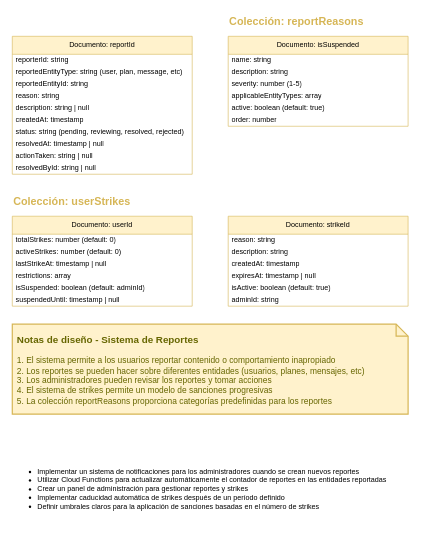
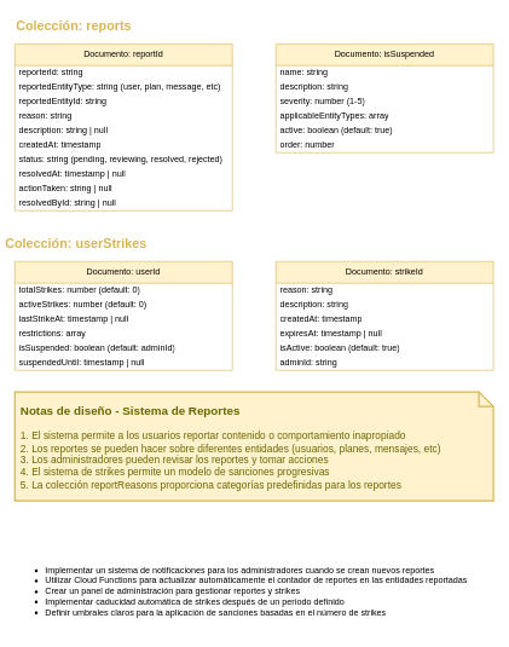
+ <mxCell id="2" value="&lt;h2&gt;Colección: reports&lt;/h2&gt;" style="text;html=1;strokeColor=none;fillColor=none;align=left;verticalAlign=middle;whiteSpace=wrap;rounded=0;fontColor=#D6B656;" vertex="1" parent="1"><mxGeometry x="20" y="20" width="250" height="30" as="geometry" /></mxCell>
- <mxCell id="14" value="&lt;h2&gt;Colección: reportReasons&lt;/h2&gt;" style="text;html=1;strokeColor=none;fillColor=none;align=left;verticalAlign=middle;whiteSpace=wrap;rounded=0;fontColor=#D6B656;" vertex="1" parent="1"><mxGeometry x="380" y="20" width="250" height="30" as="geometry" /></mxCell>
- <mxCell id="22" value="&lt;h2&gt;Colección: userStrikes&lt;/h2&gt;" style="text;html=1;strokeColor=none;fillColor=none;align=left;verticalAlign=middle;whiteSpace=wrap;rounded=0;fontColor=#D6B656;" vertex="1" parent="1"><mxGeometry x="20" y="320" width="250" height="30" as="geometry" /></mxCell>
+ <mxCell id="22" value="&lt;h2&gt;Colección: userStrikes&lt;/h2&gt;" style="text;html=1;strokeColor=none;fillColor=none;align=left;verticalAlign=middle;whiteSpace=wrap;rounded=0;fontColor=#D6B656;" vertex="1" parent="1"><mxGeometry x="5" y="320" width="250" height="30" as="geometry" /></mxCell>
